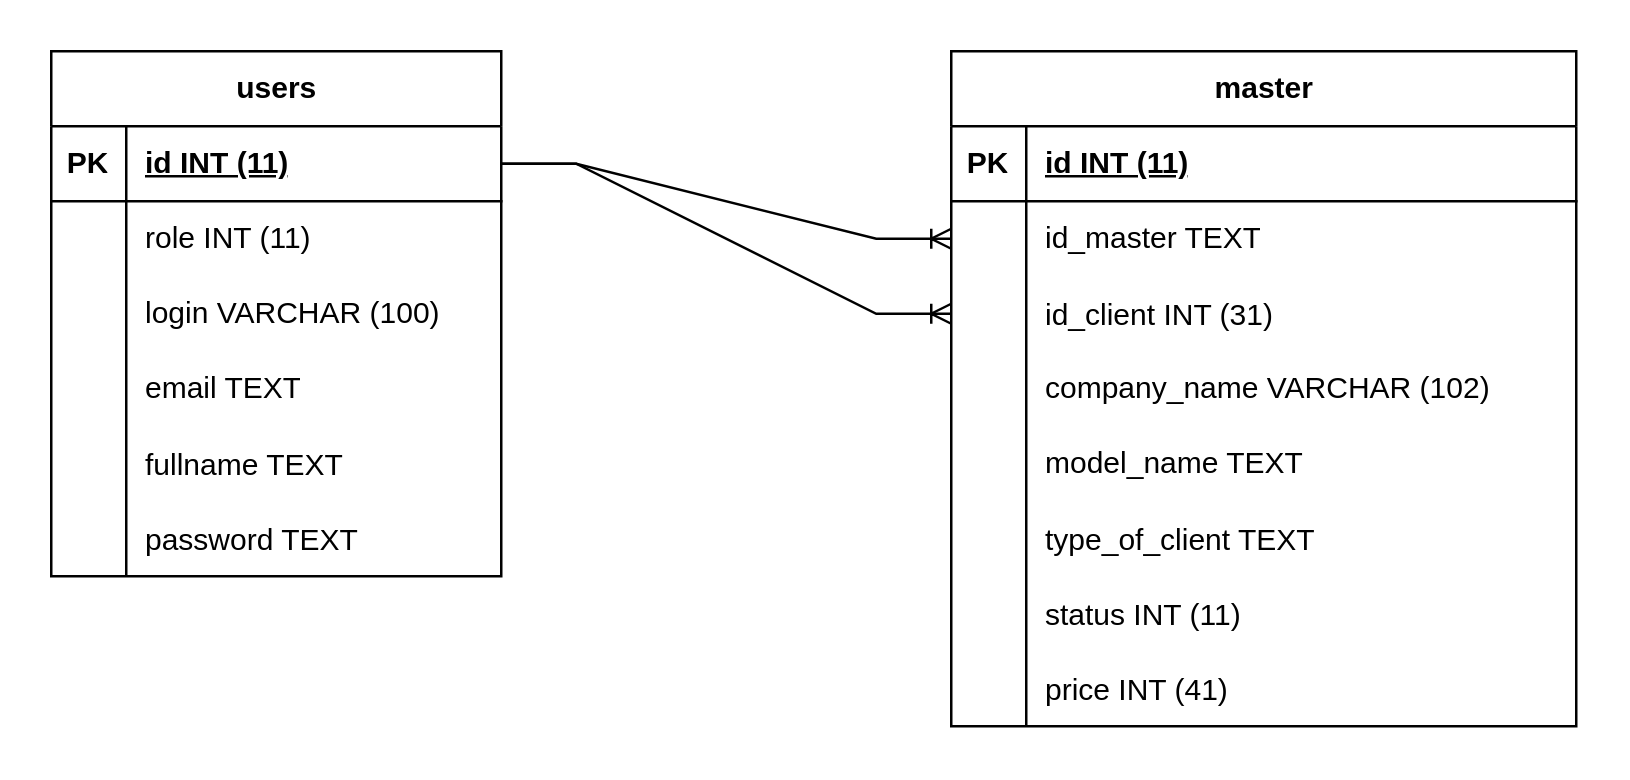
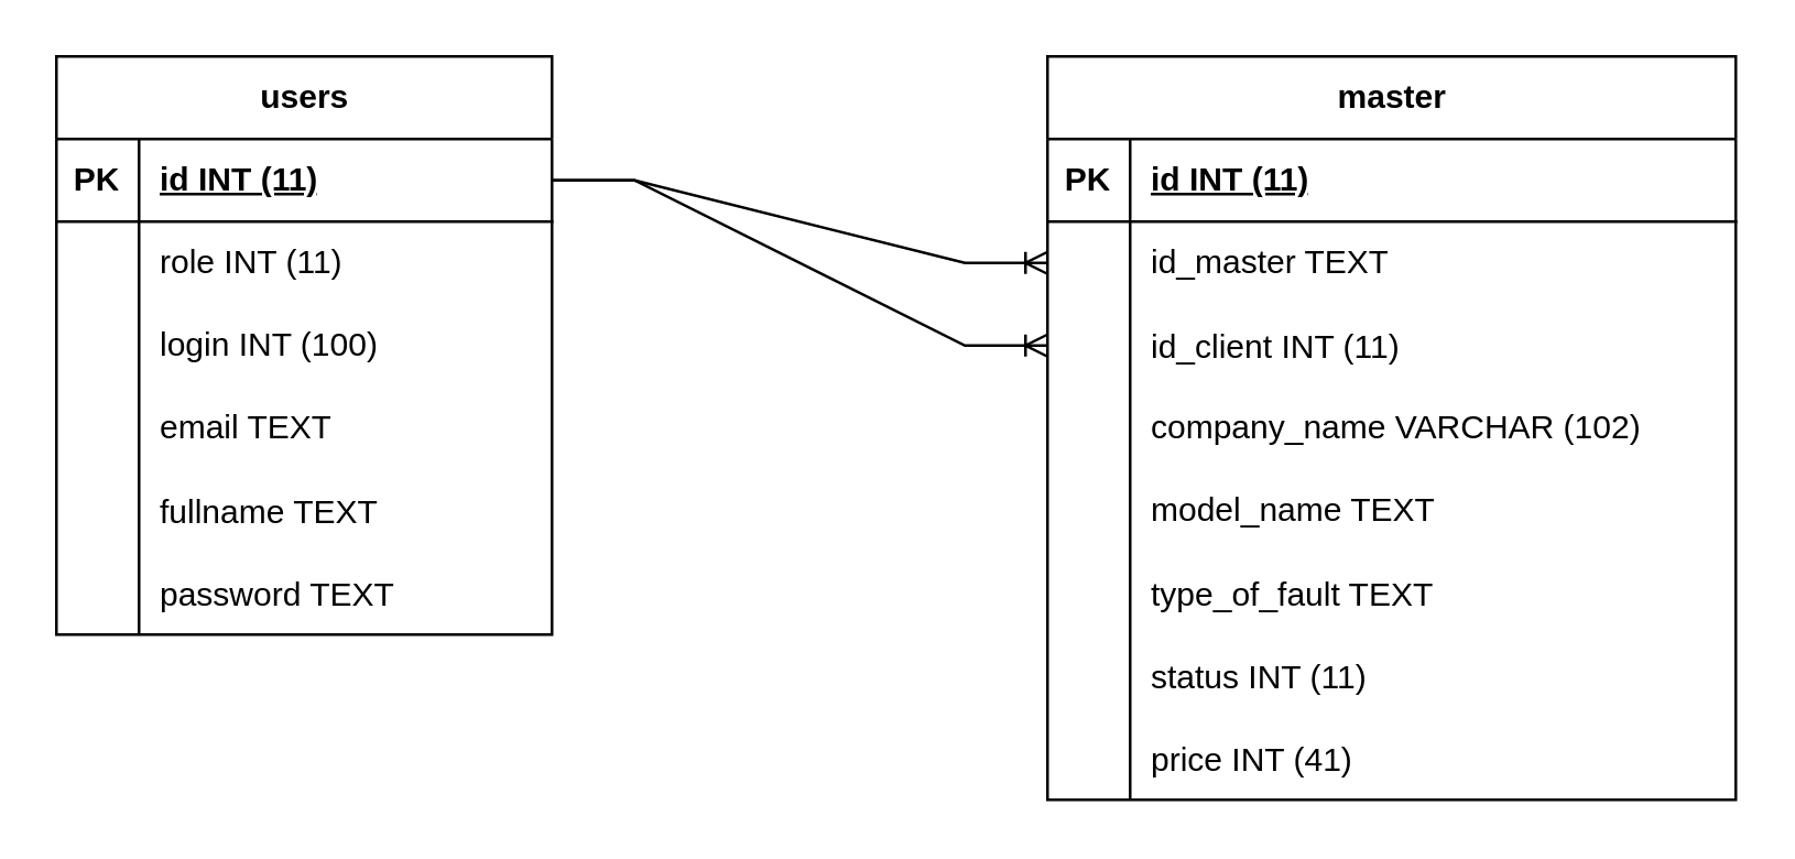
- <mxCell id="11" value="login VARCHAR (100)" style="shape=partialRectangle;connectable=0;fillColor=none;top=0;left=0;bottom=0;right=0;align=left;spacingLeft=6;overflow=hidden;whiteSpace=wrap;html=1;" parent="9" vertex="1"><mxGeometry x="30" width="150" height="30" as="geometry"><mxRectangle width="150" height="30" as="alternateBounds" /></mxGeometry></mxCell>
+ <mxCell id="11" value="login INT (100)" style="shape=partialRectangle;connectable=0;fillColor=none;top=0;left=0;bottom=0;right=0;align=left;spacingLeft=6;overflow=hidden;whiteSpace=wrap;html=1;" parent="9" vertex="1"><mxGeometry x="30" width="150" height="30" as="geometry"><mxRectangle width="150" height="30" as="alternateBounds" /></mxGeometry></mxCell>
- <mxCell id="30" value="id_client INT (31)" style="shape=partialRectangle;connectable=0;fillColor=none;top=0;left=0;bottom=0;right=0;align=left;spacingLeft=6;overflow=hidden;" parent="28" vertex="1"><mxGeometry x="30" width="220" height="30" as="geometry"><mxRectangle width="220" height="30" as="alternateBounds" /></mxGeometry></mxCell>
+ <mxCell id="30" value="id_client INT (11)" style="shape=partialRectangle;connectable=0;fillColor=none;top=0;left=0;bottom=0;right=0;align=left;spacingLeft=6;overflow=hidden;" parent="28" vertex="1"><mxGeometry x="30" width="220" height="30" as="geometry"><mxRectangle width="220" height="30" as="alternateBounds" /></mxGeometry></mxCell>
- <mxCell id="39" value="type_of_client TEXT" style="shape=partialRectangle;connectable=0;fillColor=none;top=0;left=0;bottom=0;right=0;align=left;spacingLeft=6;overflow=hidden;" parent="37" vertex="1"><mxGeometry x="30" width="220" height="30" as="geometry"><mxRectangle width="220" height="30" as="alternateBounds" /></mxGeometry></mxCell>
+ <mxCell id="39" value="type_of_fault TEXT" style="shape=partialRectangle;connectable=0;fillColor=none;top=0;left=0;bottom=0;right=0;align=left;spacingLeft=6;overflow=hidden;" parent="37" vertex="1"><mxGeometry x="30" width="220" height="30" as="geometry"><mxRectangle width="220" height="30" as="alternateBounds" /></mxGeometry></mxCell>
